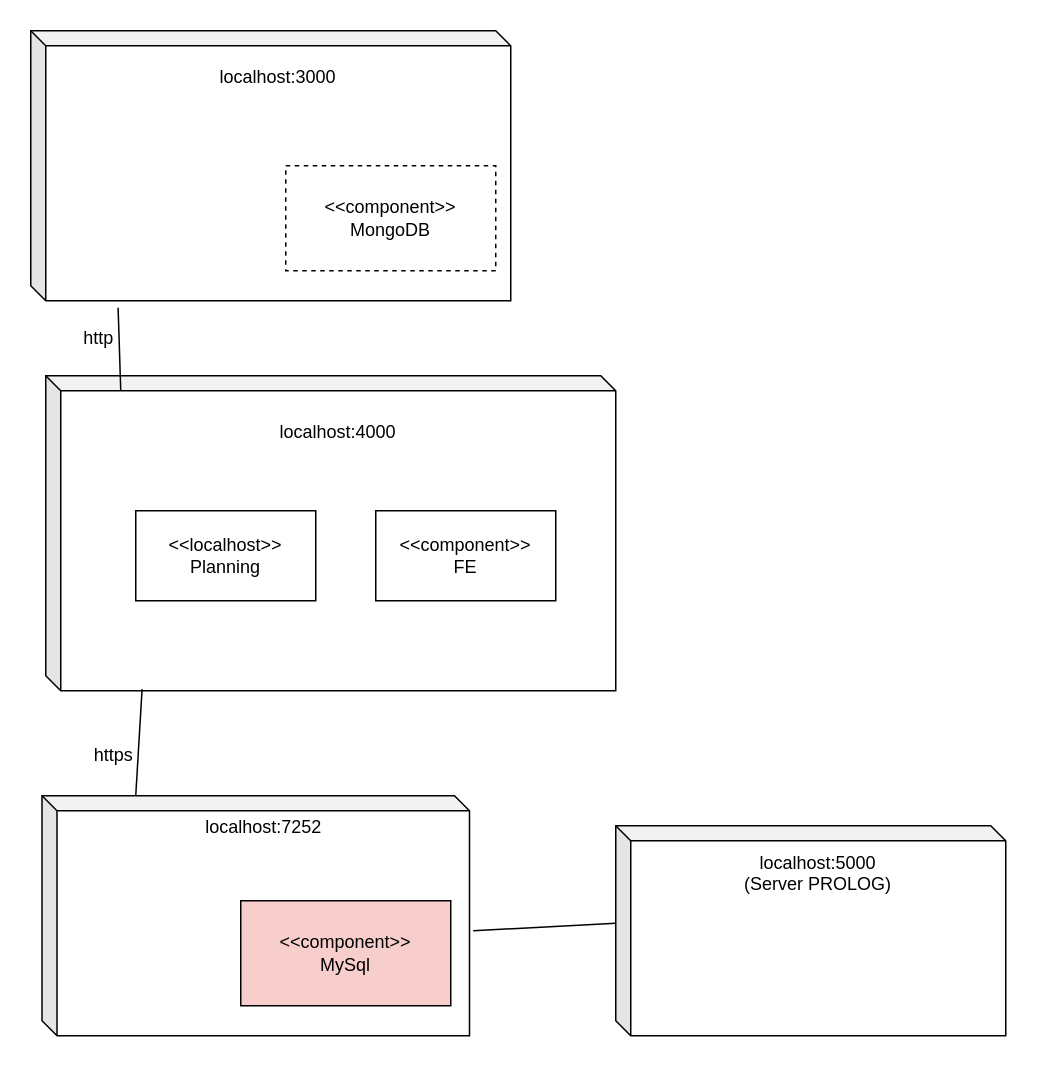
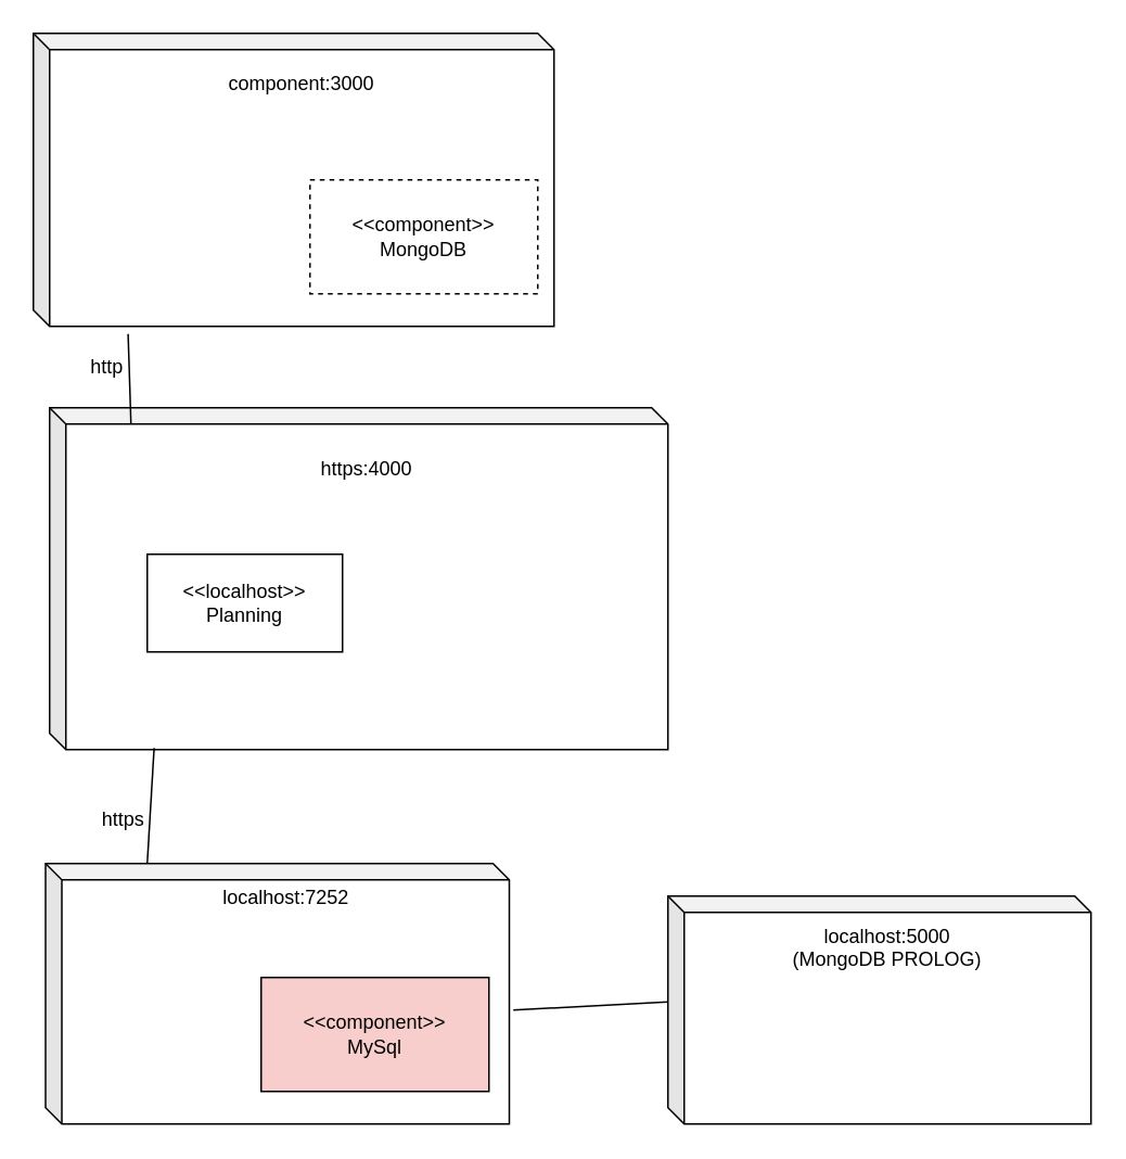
- <mxCell id="2" value="localhost:3000&lt;br&gt;&lt;br&gt;&lt;br&gt;&lt;br&gt;&lt;br&gt;&lt;br&gt;&lt;br&gt;&lt;br&gt;&lt;br&gt;&lt;br&gt;" style="shape=cube;whiteSpace=wrap;html=1;boundedLbl=1;backgroundOutline=1;darkOpacity=0.05;darkOpacity2=0.1;size=10;" vertex="1" parent="1"><mxGeometry x="20" y="20" width="320" height="180" as="geometry" /></mxCell>
+ <mxCell id="2" value="component:3000&lt;br&gt;&lt;br&gt;&lt;br&gt;&lt;br&gt;&lt;br&gt;&lt;br&gt;&lt;br&gt;&lt;br&gt;&lt;br&gt;&lt;br&gt;" style="shape=cube;whiteSpace=wrap;html=1;boundedLbl=1;backgroundOutline=1;darkOpacity=0.05;darkOpacity2=0.1;size=10;" vertex="1" parent="1"><mxGeometry x="20" y="20" width="320" height="180" as="geometry" /></mxCell>
- <mxCell id="3" value="localhost:4000&lt;br&gt;&lt;br&gt;&lt;br&gt;&lt;br&gt;&lt;br&gt;&lt;br&gt;&lt;br&gt;&lt;br&gt;&lt;br&gt;&lt;br&gt;&lt;br&gt;" style="shape=cube;whiteSpace=wrap;html=1;boundedLbl=1;backgroundOutline=1;darkOpacity=0.05;darkOpacity2=0.1;size=10;" vertex="1" parent="1"><mxGeometry x="30" y="250" width="380" height="210" as="geometry" /></mxCell>
+ <mxCell id="3" value="https:4000&lt;br&gt;&lt;br&gt;&lt;br&gt;&lt;br&gt;&lt;br&gt;&lt;br&gt;&lt;br&gt;&lt;br&gt;&lt;br&gt;&lt;br&gt;&lt;br&gt;" style="shape=cube;whiteSpace=wrap;html=1;boundedLbl=1;backgroundOutline=1;darkOpacity=0.05;darkOpacity2=0.1;size=10;" vertex="1" parent="1"><mxGeometry x="30" y="250" width="380" height="210" as="geometry" /></mxCell>
- <mxCell id="7" value="&amp;lt;&amp;lt;component&amp;gt;&amp;gt;&lt;br&gt;FE" style="rounded=0;whiteSpace=wrap;html=1;" vertex="1" parent="1"><mxGeometry x="250" y="340" width="120" height="60" as="geometry" /></mxCell>
- <mxCell id="8" value="localhost:5000&lt;br&gt;(Server PROLOG)&lt;br&gt;&lt;br&gt;&lt;br&gt;&lt;br&gt;&lt;br&gt;&lt;br&gt;&lt;br&gt;" style="shape=cube;whiteSpace=wrap;html=1;boundedLbl=1;backgroundOutline=1;darkOpacity=0.05;darkOpacity2=0.1;size=10;" vertex="1" parent="1"><mxGeometry x="410" y="550" width="260" height="140" as="geometry" /></mxCell>
+ <mxCell id="8" value="localhost:5000&lt;br&gt;(MongoDB PROLOG)&lt;br&gt;&lt;br&gt;&lt;br&gt;&lt;br&gt;&lt;br&gt;&lt;br&gt;&lt;br&gt;" style="shape=cube;whiteSpace=wrap;html=1;boundedLbl=1;backgroundOutline=1;darkOpacity=0.05;darkOpacity2=0.1;size=10;" vertex="1" parent="1"><mxGeometry x="410" y="550" width="260" height="140" as="geometry" /></mxCell>
